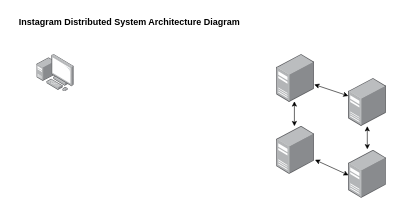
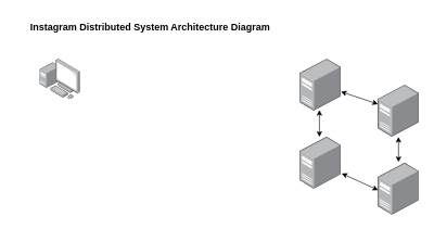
- <mxCell id="2" value="&lt;b&gt;&lt;font style=&quot;font-size: 15px;&quot;&gt;Instagram Distributed System Architecture Diagram&lt;/font&gt;&lt;/b&gt;" style="text;html=1;strokeColor=none;fillColor=none;align=center;verticalAlign=middle;whiteSpace=wrap;rounded=0;" vertex="1" parent="1"><mxGeometry y="20" width="390" height="30" as="geometry" x="20" /></mxCell>
+ <mxCell id="2" value="&lt;b&gt;&lt;font style=&quot;font-size: 15px;&quot;&gt;Instagram Distributed System Architecture Diagram&lt;/font&gt;&lt;/b&gt;" style="text;html=1;strokeColor=none;fillColor=none;align=center;verticalAlign=middle;whiteSpace=wrap;rounded=0;" vertex="1" parent="1"><mxGeometry x="35" y="25" width="390" height="30" as="geometry" /></mxCell>
